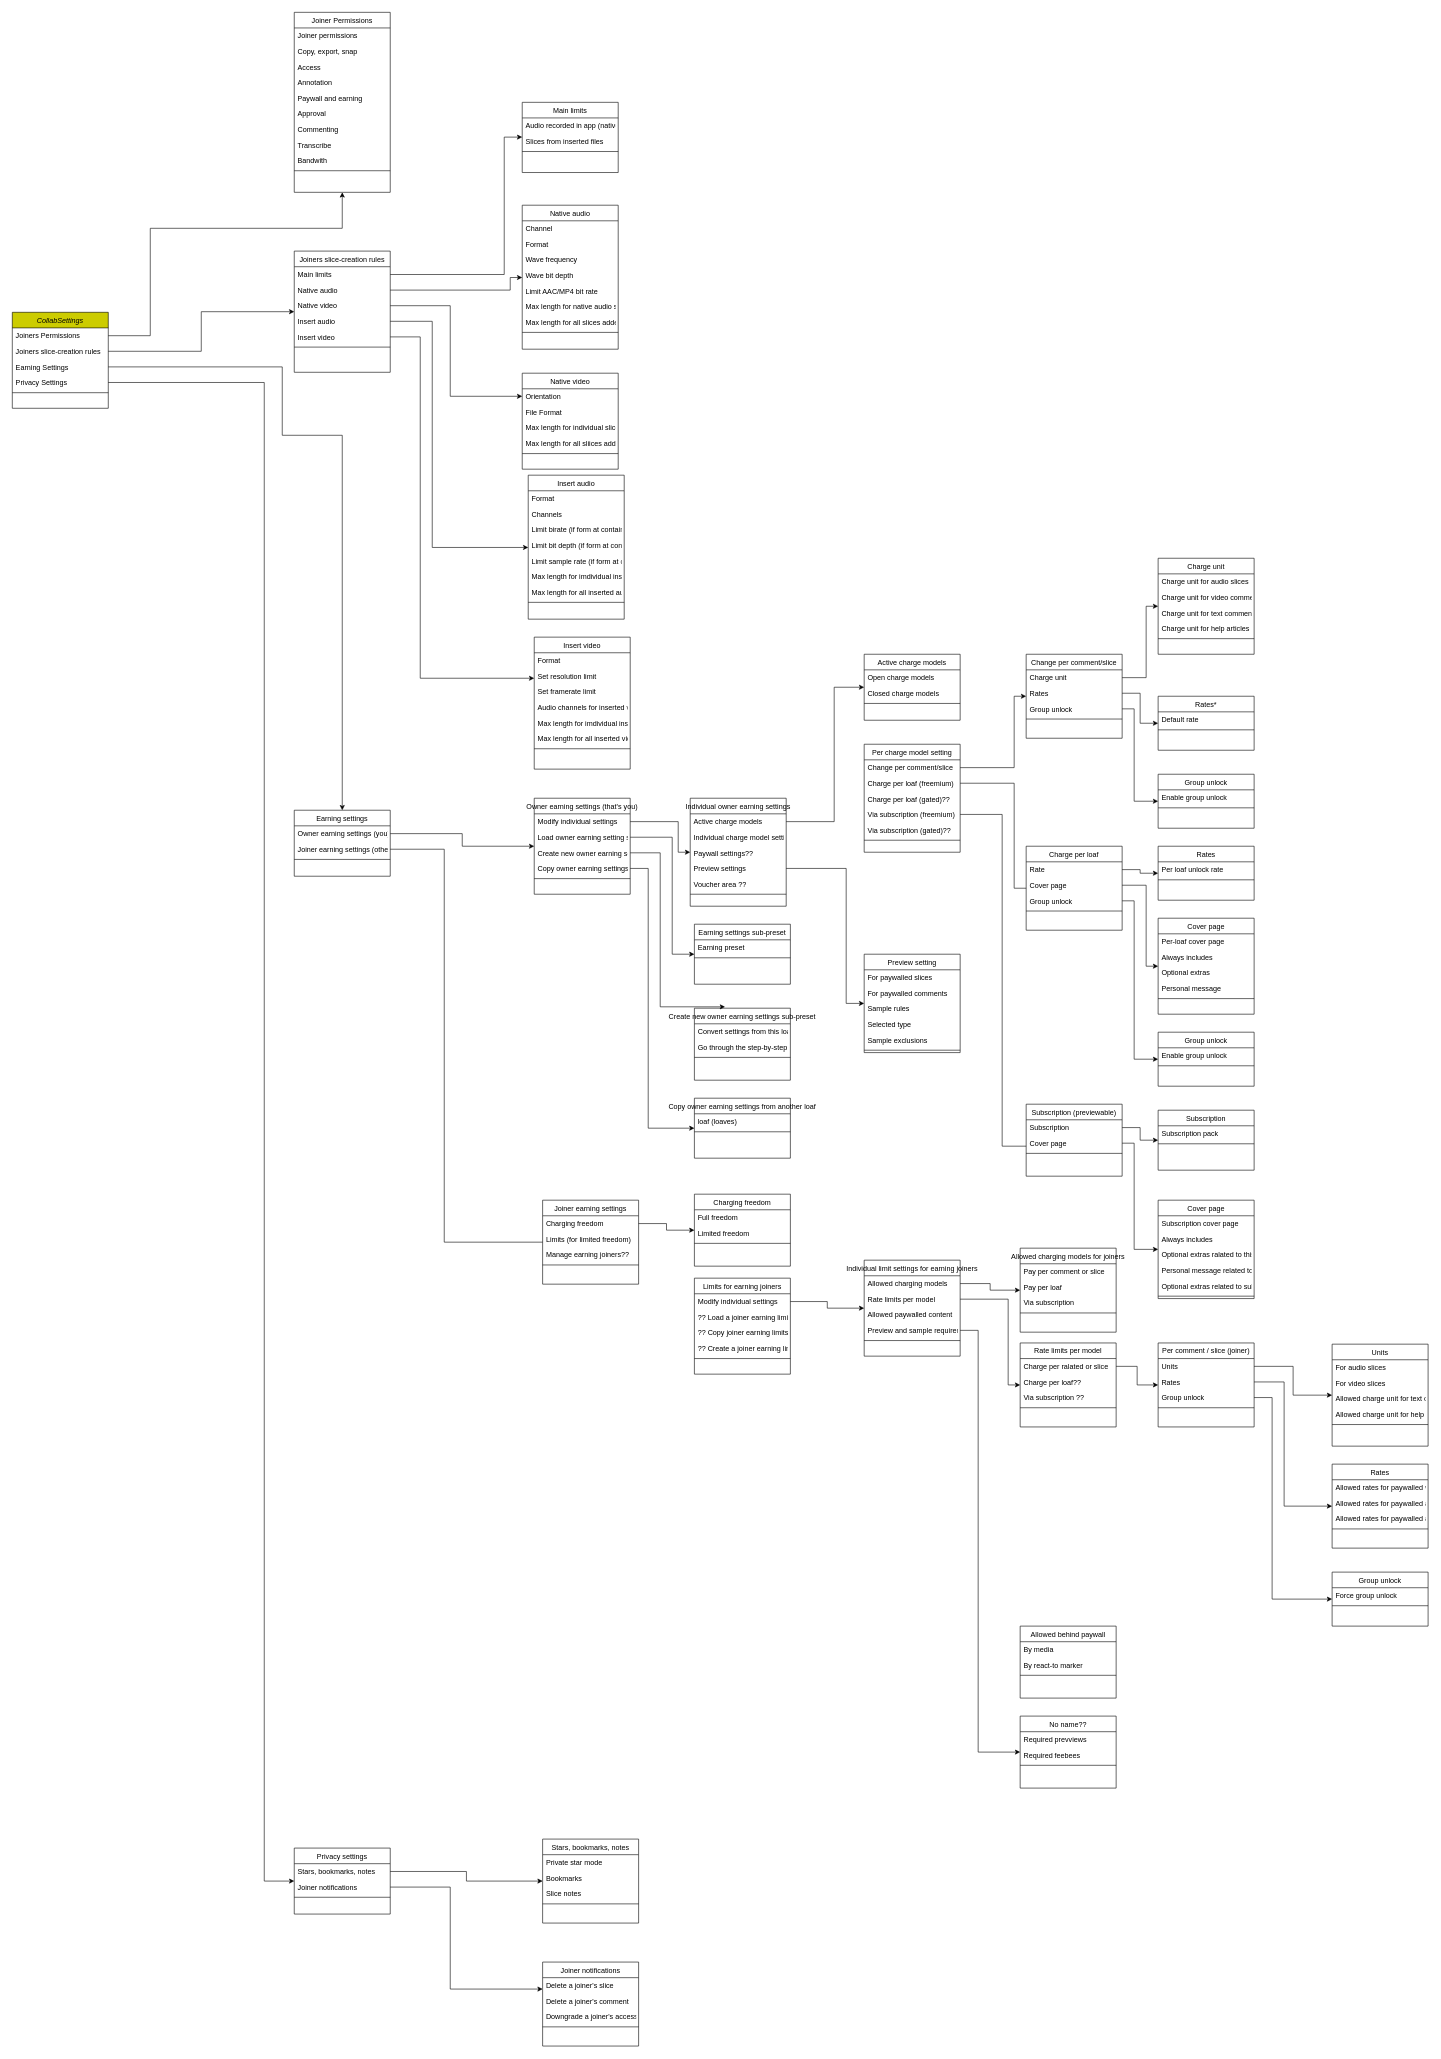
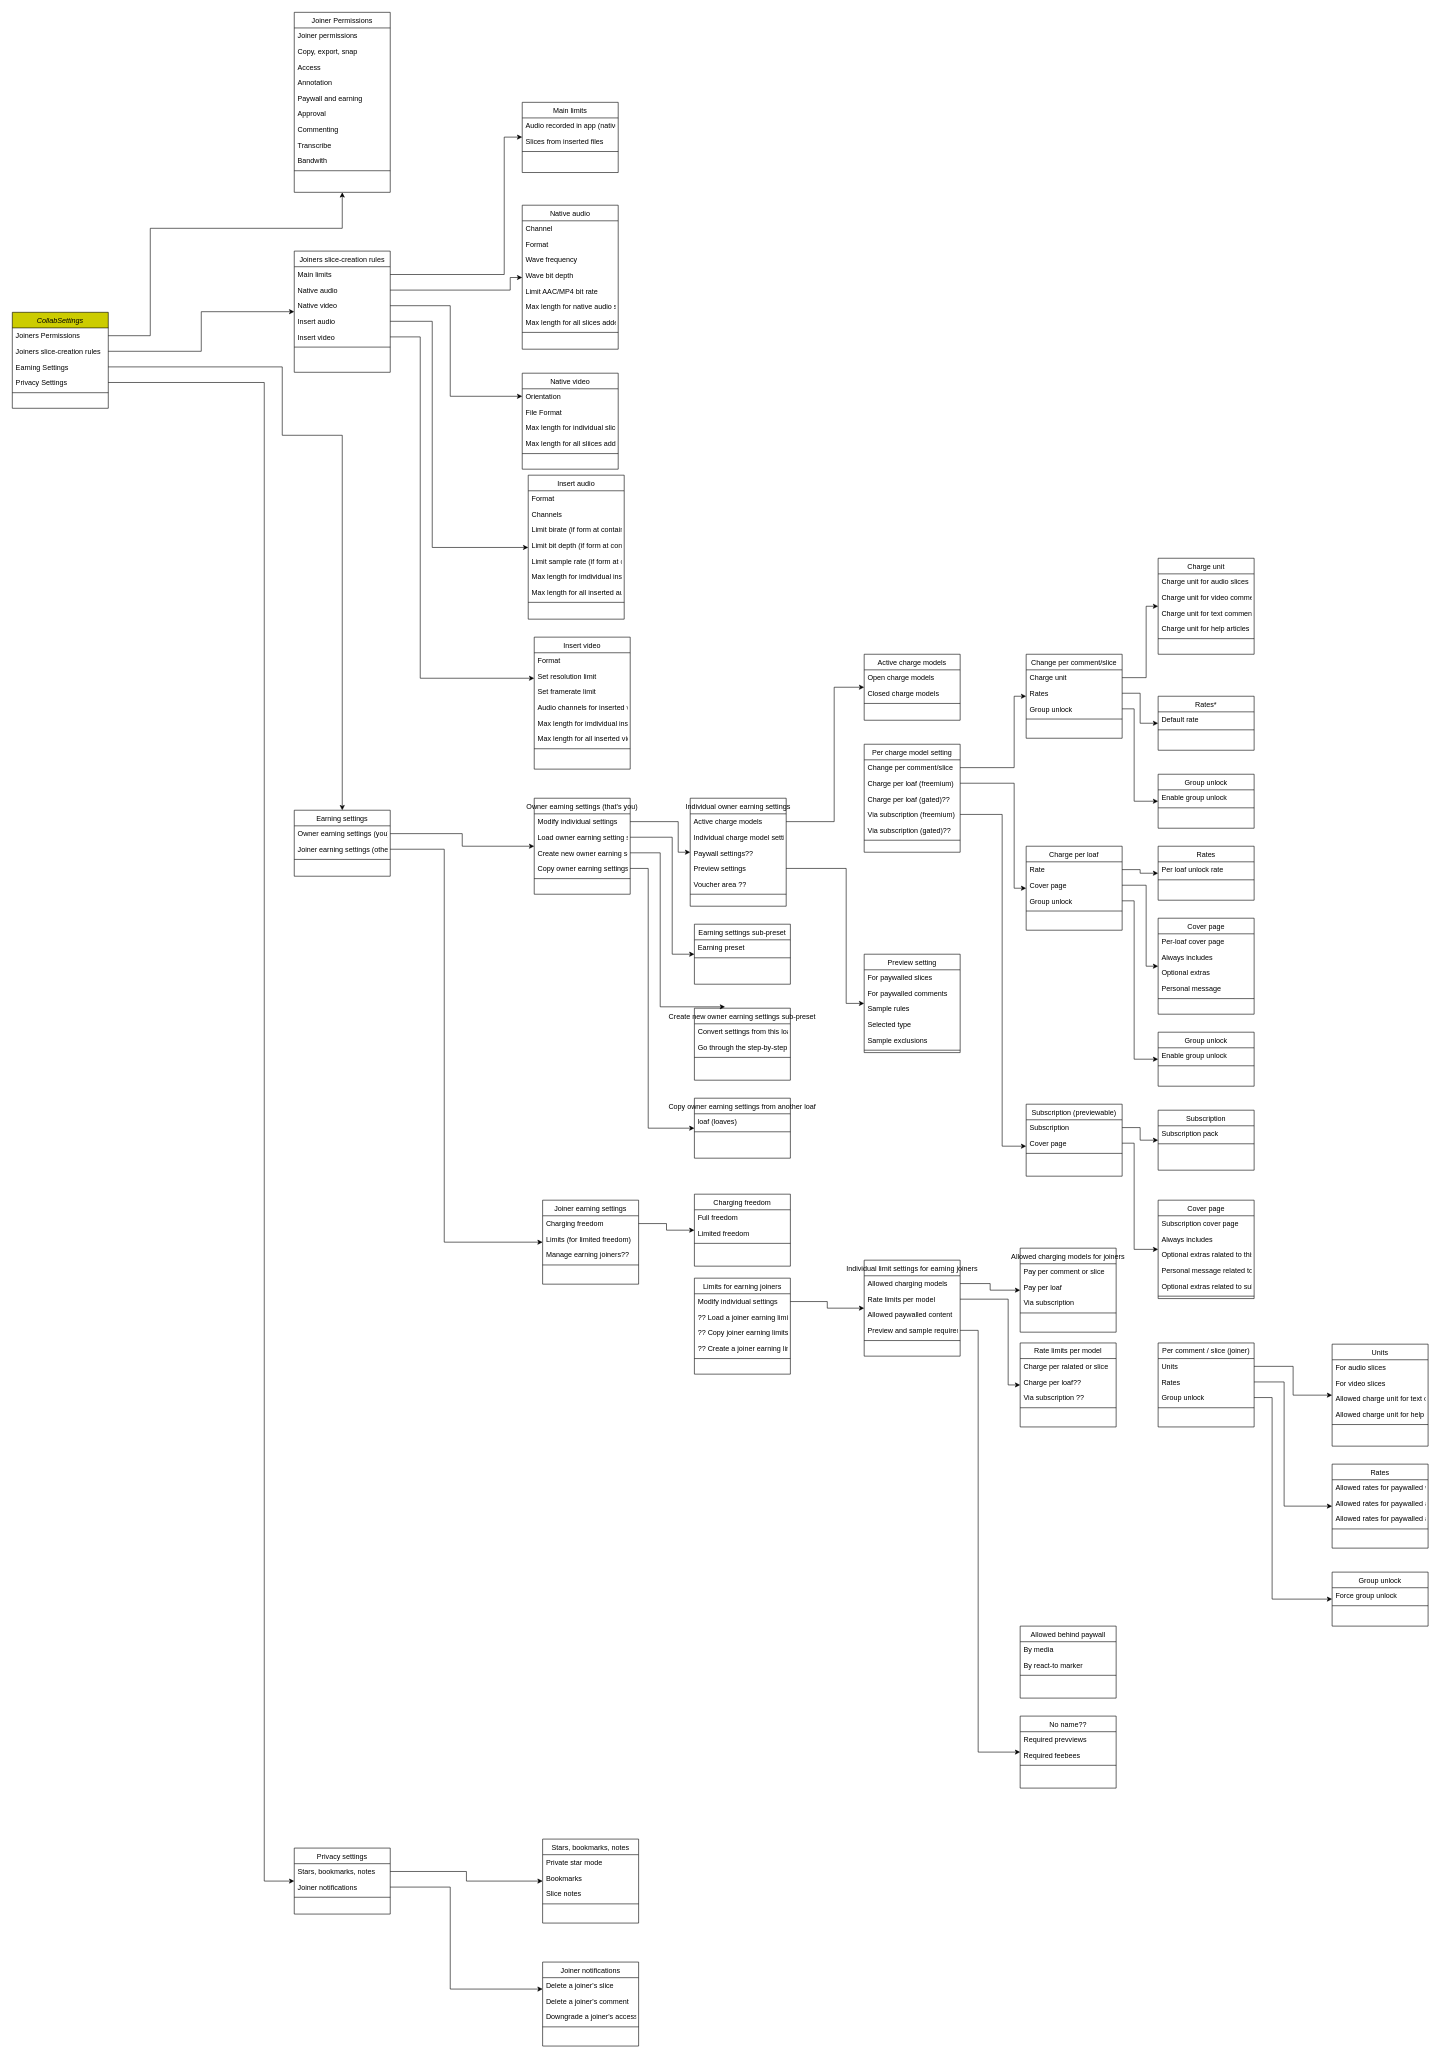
- <mxCell id="127" style="edgeStyle=orthogonalEdgeStyle;rounded=0;orthogonalLoop=1;jettySize=auto;html=1;endArrow=none;" edge="1" parent="1" source="96" target="122"><mxGeometry relative="1" as="geometry"><Array as="points"><mxPoint x="1690" y="1305" /><mxPoint x="1690" y="1480" /></Array></mxGeometry></mxCell>
+ <mxCell id="127" style="edgeStyle=orthogonalEdgeStyle;rounded=0;orthogonalLoop=1;jettySize=auto;html=1;" edge="1" parent="1" source="96" target="122"><mxGeometry relative="1" as="geometry"><Array as="points"><mxPoint x="1690" y="1305" /><mxPoint x="1690" y="1480" /></Array></mxGeometry></mxCell>
- <mxCell id="147" style="edgeStyle=orthogonalEdgeStyle;rounded=0;orthogonalLoop=1;jettySize=auto;html=1;endArrow=none;" edge="1" parent="1" source="98" target="143"><mxGeometry relative="1" as="geometry"><Array as="points"><mxPoint x="1670" y="1357" /><mxPoint x="1670" y="1910" /></Array></mxGeometry></mxCell>
+ <mxCell id="147" style="edgeStyle=orthogonalEdgeStyle;rounded=0;orthogonalLoop=1;jettySize=auto;html=1;" edge="1" parent="1" source="98" target="143"><mxGeometry relative="1" as="geometry"><Array as="points"><mxPoint x="1670" y="1357" /><mxPoint x="1670" y="1910" /></Array></mxGeometry></mxCell>
- <mxCell id="190" style="edgeStyle=orthogonalEdgeStyle;rounded=0;orthogonalLoop=1;jettySize=auto;html=1;endArrow=none;" edge="1" parent="1" source="71" target="185"><mxGeometry relative="1" as="geometry"><Array as="points"><mxPoint x="740" y="1415" /><mxPoint x="740" y="2070" /></Array></mxGeometry></mxCell>
+ <mxCell id="190" style="edgeStyle=orthogonalEdgeStyle;rounded=0;orthogonalLoop=1;jettySize=auto;html=1;" edge="1" parent="1" source="71" target="185"><mxGeometry relative="1" as="geometry"><Array as="points"><mxPoint x="740" y="1415" /><mxPoint x="740" y="2070" /></Array></mxGeometry></mxCell>
- <mxCell id="226" style="edgeStyle=orthogonalEdgeStyle;rounded=0;orthogonalLoop=1;jettySize=auto;html=1;" edge="1" parent="1" source="216" target="221"><mxGeometry relative="1" as="geometry" /></mxCell>
